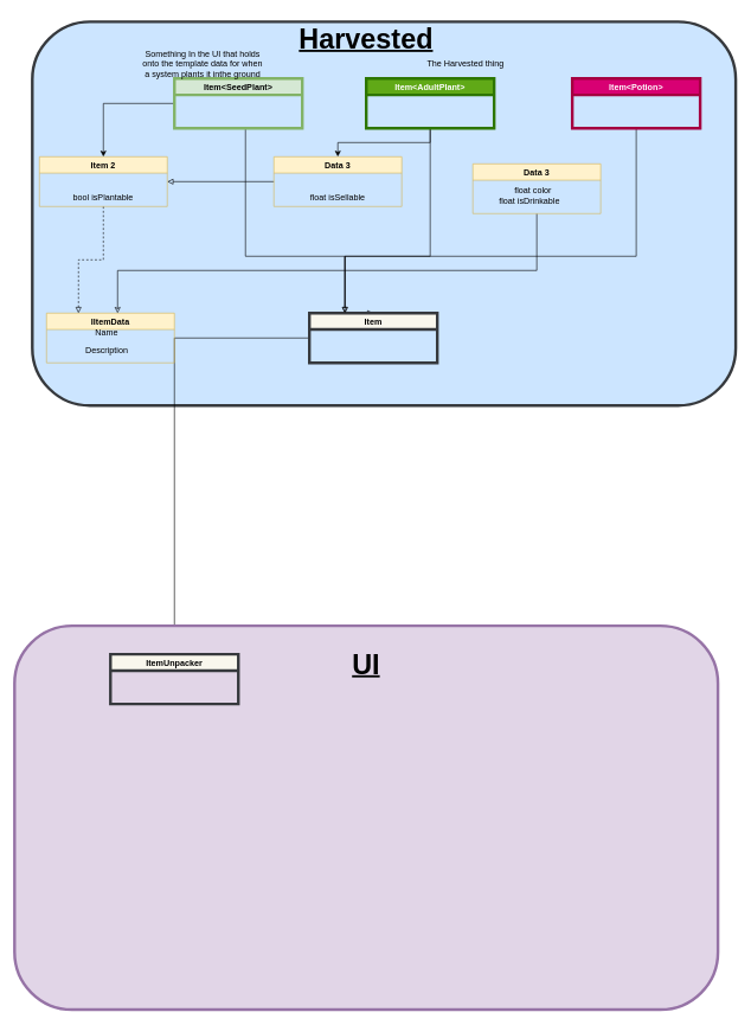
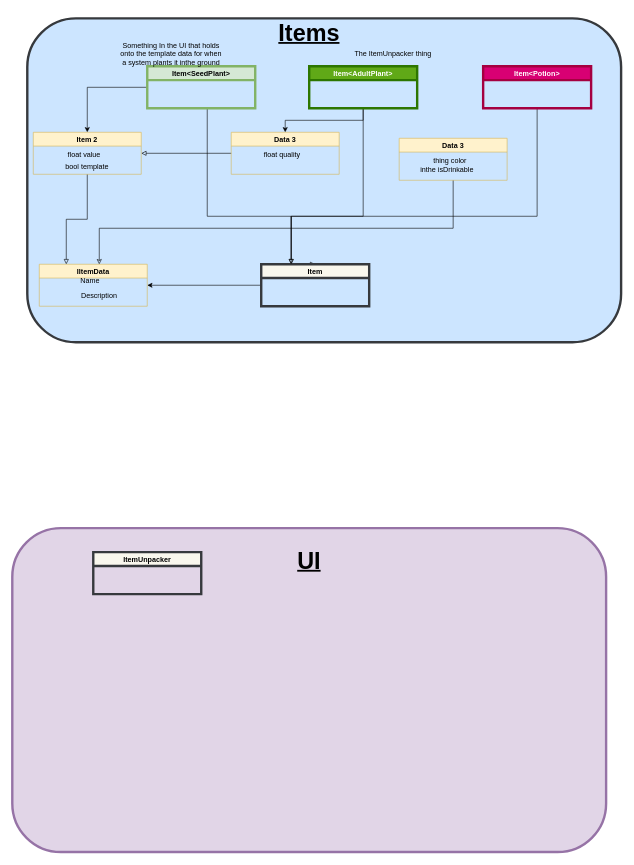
- <mxCell id="11" value="&lt;font style=&quot;font-size: 39px&quot;&gt;&lt;b&gt;&lt;u&gt;Harvested&lt;/u&gt;&lt;/b&gt;&lt;/font&gt;" style="text;html=1;strokeColor=none;fillColor=none;align=center;verticalAlign=middle;whiteSpace=wrap;rounded=0;" parent="1" vertex="1"><mxGeometry x="285" y="20" width="460" height="70" as="geometry" /></mxCell>
+ <mxCell id="11" value="&lt;font style=&quot;font-size: 39px&quot;&gt;&lt;b&gt;&lt;u&gt;Items&lt;/u&gt;&lt;/b&gt;&lt;/font&gt;" style="text;html=1;strokeColor=none;fillColor=none;align=center;verticalAlign=middle;whiteSpace=wrap;rounded=0;" parent="1" vertex="1"><mxGeometry x="285" y="20" width="460" height="70" as="geometry" /></mxCell>
- <mxCell id="9" value="The Harvested thing" style="text;html=1;strokeColor=none;fillColor=none;align=center;verticalAlign=middle;whiteSpace=wrap;rounded=0;" parent="1" vertex="1"><mxGeometry x="565" y="80" width="180" height="20" as="geometry" /></mxCell>
+ <mxCell id="9" value="The ItemUnpacker thing" style="text;html=1;strokeColor=none;fillColor=none;align=center;verticalAlign=middle;whiteSpace=wrap;rounded=0;" parent="1" vertex="1"><mxGeometry x="565" y="80" width="180" height="20" as="geometry" /></mxCell>
+ <mxCell id="21" value="float value" style="text;html=1;strokeColor=none;fillColor=none;align=center;verticalAlign=middle;whiteSpace=wrap;rounded=0;" vertex="1" parent="20"><mxGeometry x="35" y="30" width="100" height="15" as="geometry" /></mxCell>
+ <mxCell id="25" value="float quality" style="text;html=1;strokeColor=none;fillColor=none;align=center;verticalAlign=middle;whiteSpace=wrap;rounded=0;" vertex="1" parent="24"><mxGeometry x="35" y="30" width="100" height="15" as="geometry" /></mxCell>
- <mxCell id="29" value="float color" style="text;html=1;strokeColor=none;fillColor=none;align=center;verticalAlign=middle;whiteSpace=wrap;rounded=0;" vertex="1" parent="28"><mxGeometry x="35" y="30" width="100" height="15" as="geometry" /></mxCell>
+ <mxCell id="29" value="thing color" style="text;html=1;strokeColor=none;fillColor=none;align=center;verticalAlign=middle;whiteSpace=wrap;rounded=0;" vertex="1" parent="28"><mxGeometry x="35" y="30" width="100" height="15" as="geometry" /></mxCell>
- <mxCell id="22" value="bool isPlantable" style="text;html=1;strokeColor=none;fillColor=none;align=center;verticalAlign=middle;whiteSpace=wrap;rounded=0;" vertex="1" parent="1"><mxGeometry x="95" y="270" width="100" height="15" as="geometry" /></mxCell>
+ <mxCell id="22" value="bool template" style="text;html=1;strokeColor=none;fillColor=none;align=center;verticalAlign=middle;whiteSpace=wrap;rounded=0;" vertex="1" parent="1"><mxGeometry x="95" y="270" width="100" height="15" as="geometry" /></mxCell>
- <mxCell id="26" value="float isSellable" style="text;html=1;strokeColor=none;fillColor=none;align=center;verticalAlign=middle;whiteSpace=wrap;rounded=0;" vertex="1" parent="1"><mxGeometry x="425" y="270" width="100" height="15" as="geometry" /></mxCell>
- <mxCell id="30" value="float isDrinkable" style="text;html=1;strokeColor=none;fillColor=none;align=center;verticalAlign=middle;whiteSpace=wrap;rounded=0;" vertex="1" parent="1"><mxGeometry x="695" y="275" width="100" height="15" as="geometry" /></mxCell>
+ <mxCell id="30" value="inthe isDrinkable" style="text;html=1;strokeColor=none;fillColor=none;align=center;verticalAlign=middle;whiteSpace=wrap;rounded=0;" vertex="1" parent="1"><mxGeometry x="695" y="275" width="100" height="15" as="geometry" /></mxCell>
- <mxCell id="19" style="edgeStyle=orthogonalEdgeStyle;rounded=0;orthogonalLoop=1;jettySize=auto;html=1;entryX=0.25;entryY=0;entryDx=0;entryDy=0;endArrow=block;endFill=0;dashed=1;" edge="1" parent="1" source="20" target="16"><mxGeometry relative="1" as="geometry" /></mxCell>
+ <mxCell id="19" style="edgeStyle=orthogonalEdgeStyle;rounded=0;orthogonalLoop=1;jettySize=auto;html=1;entryX=0.25;entryY=0;entryDx=0;entryDy=0;endArrow=block;endFill=0;" edge="1" parent="1" source="20" target="16"><mxGeometry relative="1" as="geometry" /></mxCell>
- <mxCell id="18" value="Description" style="text;html=1;strokeColor=none;fillColor=none;align=center;verticalAlign=middle;whiteSpace=wrap;rounded=0;" vertex="1" parent="16"><mxGeometry x="35" y="45" width="100" height="15" as="geometry" /></mxCell>
+ <mxCell id="18" value="Description" style="text;html=1;strokeColor=none;fillColor=none;align=center;verticalAlign=middle;whiteSpace=wrap;rounded=0;" vertex="1" parent="16"><mxGeometry x="50" y="45" width="100" height="15" as="geometry" /></mxCell>
- <mxCell id="12" style="edgeStyle=orthogonalEdgeStyle;rounded=0;orthogonalLoop=1;jettySize=auto;html=1;" edge="1" parent="1" source="13" target="33"><mxGeometry relative="1" as="geometry" /></mxCell>
+ <mxCell id="12" style="edgeStyle=orthogonalEdgeStyle;rounded=0;orthogonalLoop=1;jettySize=auto;html=1;" edge="1" parent="1" source="13" target="16"><mxGeometry relative="1" as="geometry" /></mxCell>
